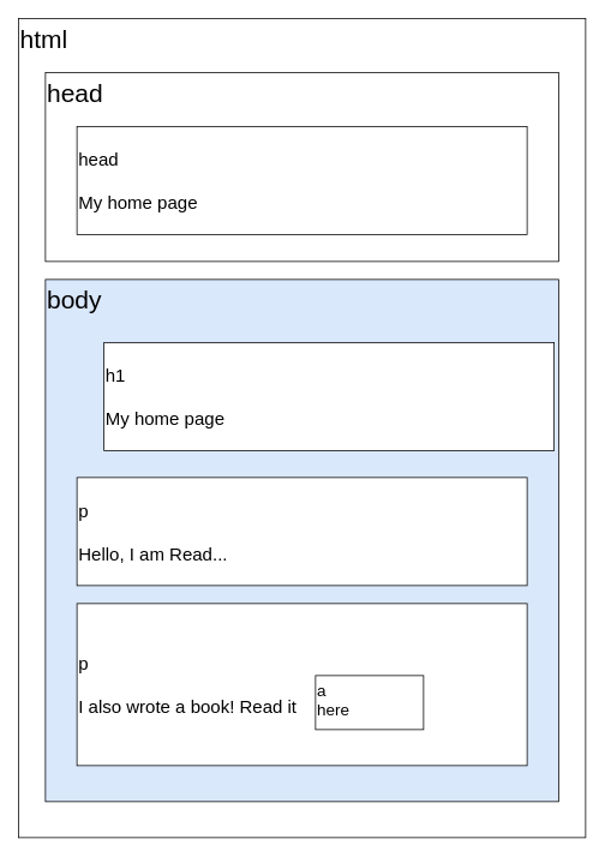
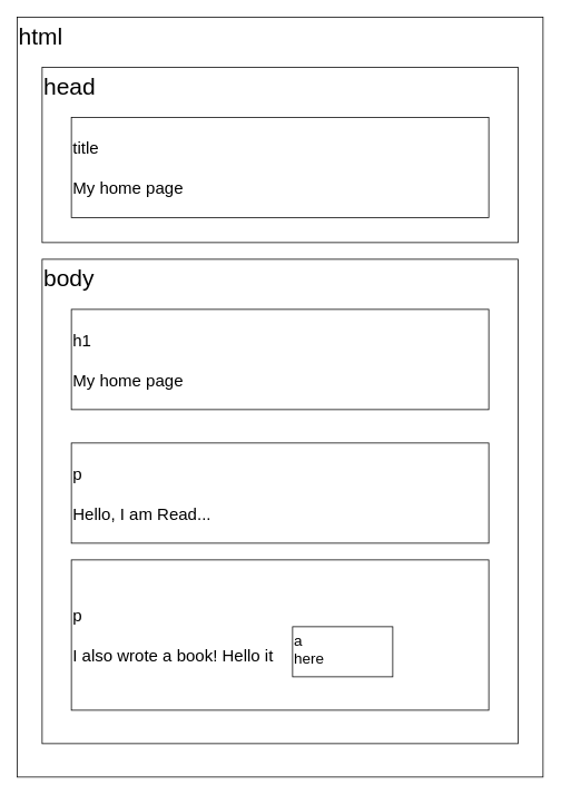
- <mxCell id="6" value="&lt;font style=&quot;font-size: 20px&quot;&gt;head&lt;br&gt;&lt;br&gt;My home page&lt;/font&gt;" style="rounded=0;whiteSpace=wrap;html=1;align=left;" vertex="1" parent="1"><mxGeometry x="85" y="140" width="500" height="120" as="geometry" /></mxCell>
+ <mxCell id="6" value="&lt;font style=&quot;font-size: 20px&quot;&gt;title&lt;br&gt;&lt;br&gt;My home page&lt;/font&gt;" style="rounded=0;whiteSpace=wrap;html=1;align=left;" vertex="1" parent="1"><mxGeometry x="85" y="140" width="500" height="120" as="geometry" /></mxCell>
- <mxCell id="4" value="&lt;font style=&quot;font-size: 28px&quot;&gt;body&lt;/font&gt;" style="rounded=0;whiteSpace=wrap;html=1;align=left;verticalAlign=top;fillColor=#dae8fc;" vertex="1" parent="1"><mxGeometry x="50" y="310" width="570" height="580" as="geometry" /></mxCell>
+ <mxCell id="4" value="&lt;font style=&quot;font-size: 28px&quot;&gt;body&lt;/font&gt;" style="rounded=0;whiteSpace=wrap;html=1;align=left;verticalAlign=top;" vertex="1" parent="1"><mxGeometry x="50" y="310" width="570" height="580" as="geometry" /></mxCell>
- <mxCell id="5" value="&lt;font style=&quot;font-size: 20px&quot;&gt;h1&lt;br&gt;&lt;br&gt;My home page&lt;/font&gt;" style="rounded=0;whiteSpace=wrap;html=1;align=left;" vertex="1" parent="1"><mxGeometry x="115" y="380" width="500" height="120" as="geometry" /></mxCell>
+ <mxCell id="5" value="&lt;font style=&quot;font-size: 20px&quot;&gt;h1&lt;br&gt;&lt;br&gt;My home page&lt;/font&gt;" style="rounded=0;whiteSpace=wrap;html=1;align=left;" vertex="1" parent="1"><mxGeometry x="85" y="370" width="500" height="120" as="geometry" /></mxCell>
- <mxCell id="8" value="&lt;font style=&quot;font-size: 20px&quot;&gt;p&lt;br&gt;&lt;br&gt;I also wrote a book! Read it&amp;nbsp;&lt;/font&gt;" style="rounded=0;whiteSpace=wrap;html=1;align=left;" vertex="1" parent="1"><mxGeometry x="85" y="670" width="500" height="180" as="geometry" /></mxCell>
+ <mxCell id="8" value="&lt;font style=&quot;font-size: 20px&quot;&gt;p&lt;br&gt;&lt;br&gt;I also wrote a book! Hello it&amp;nbsp;&lt;/font&gt;" style="rounded=0;whiteSpace=wrap;html=1;align=left;" vertex="1" parent="1"><mxGeometry x="85" y="670" width="500" height="180" as="geometry" /></mxCell>
